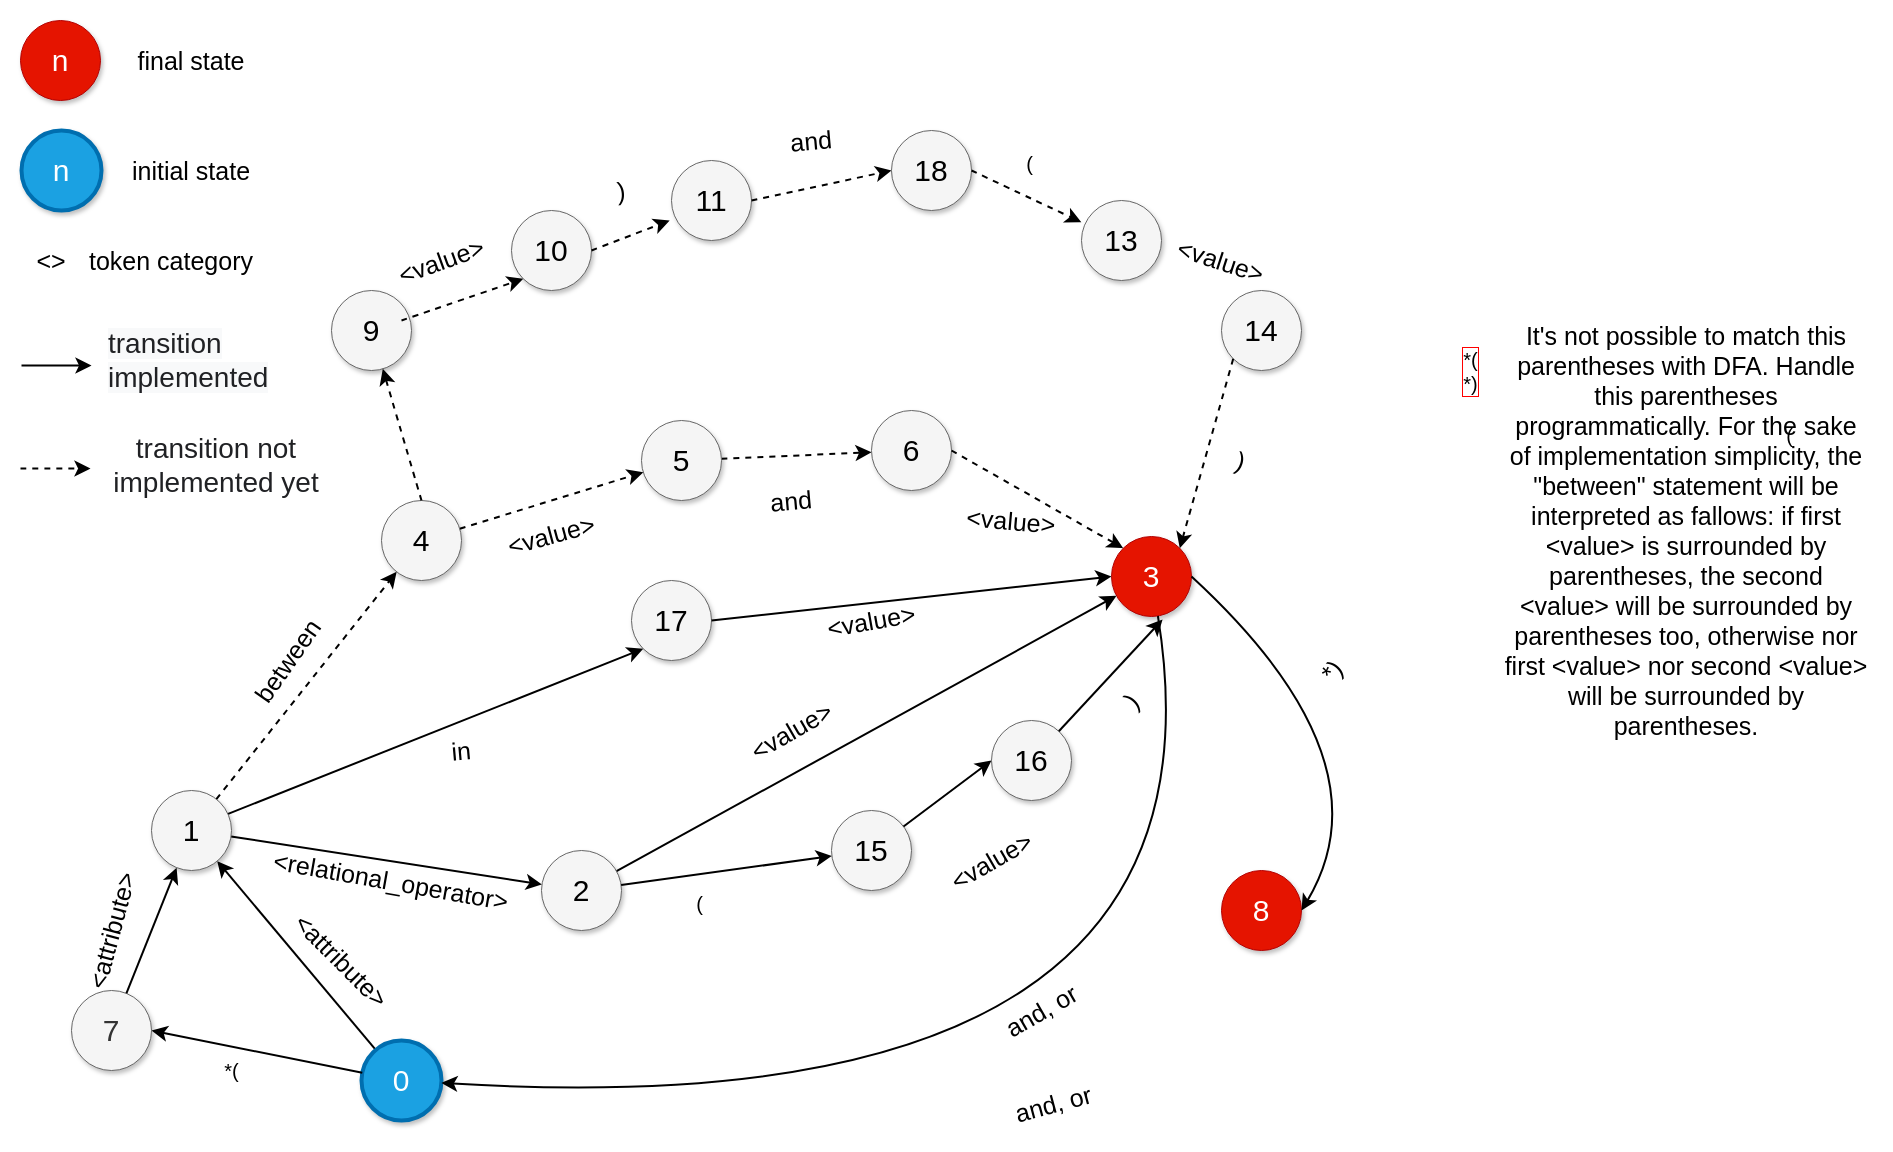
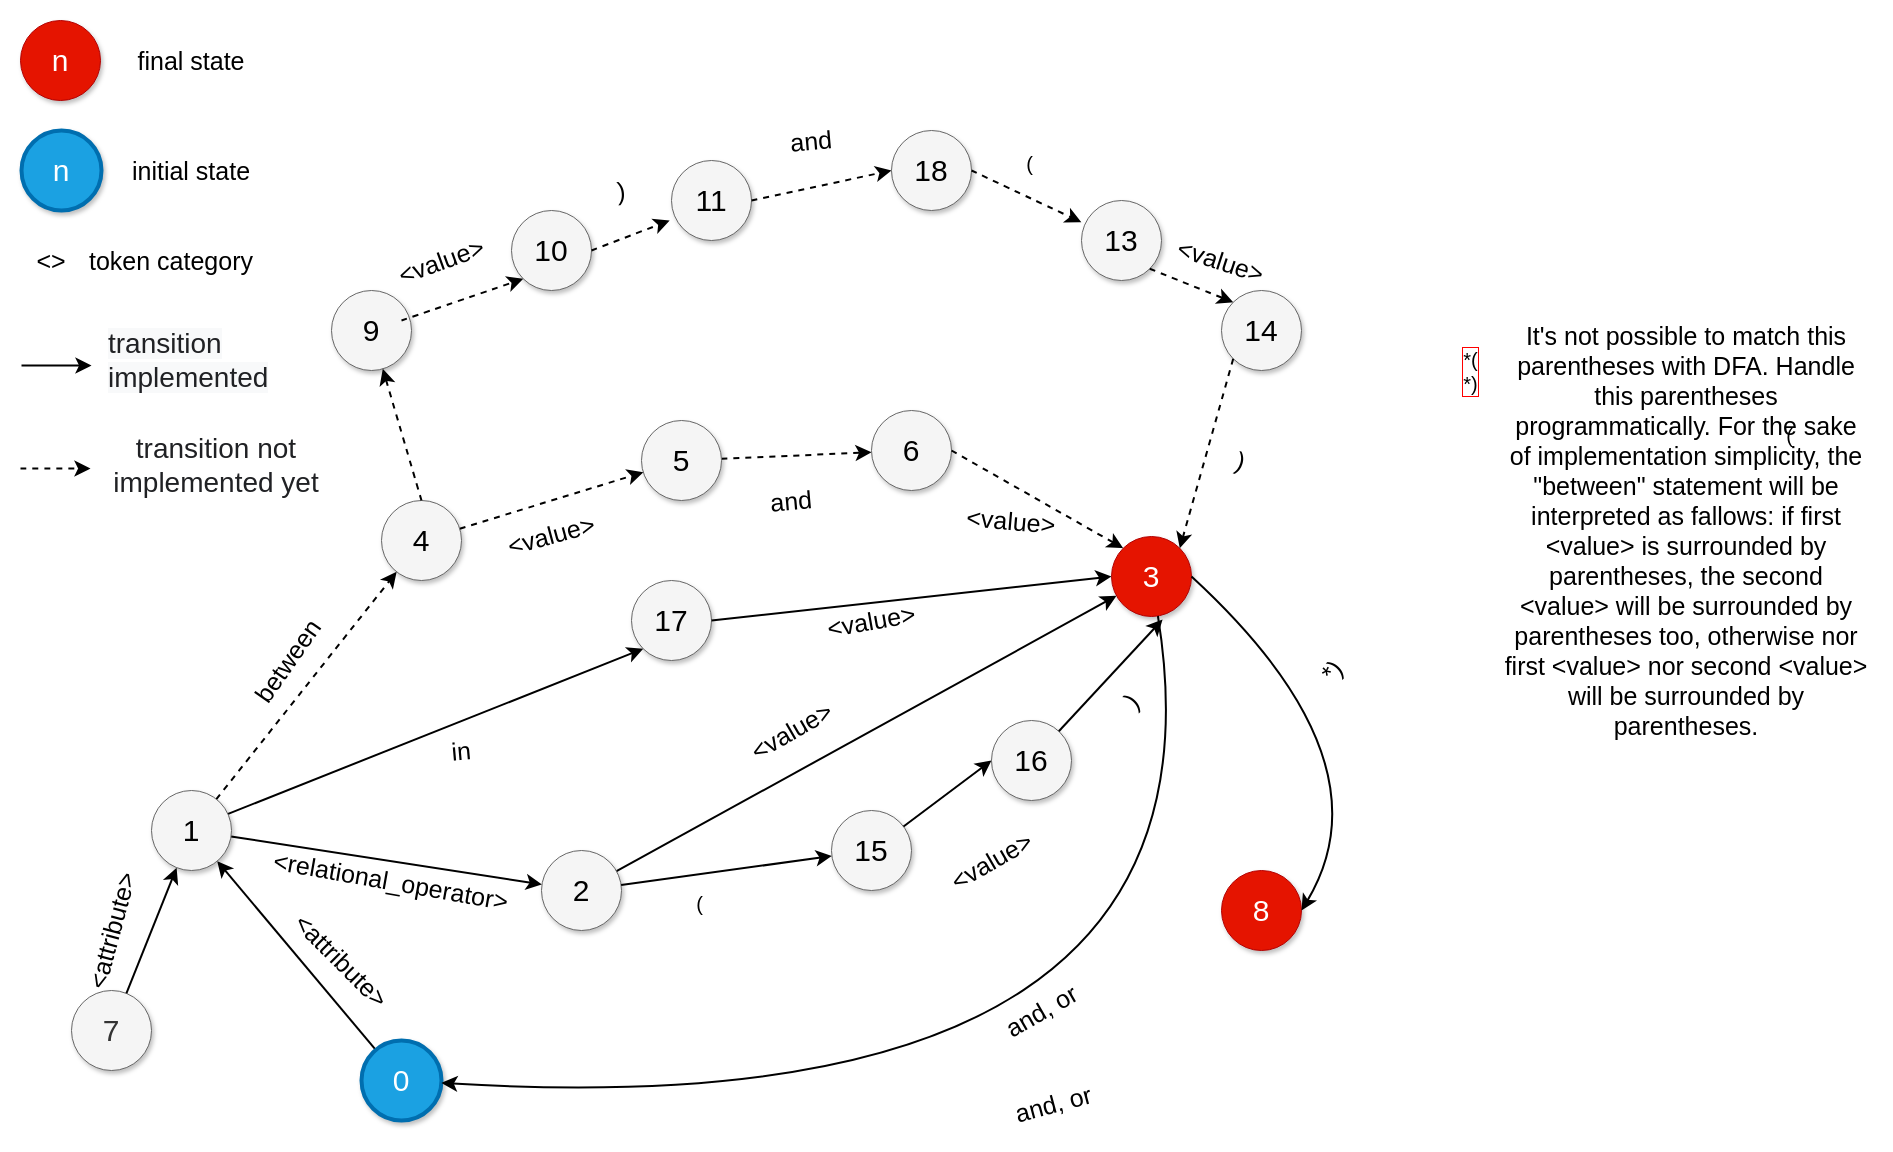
+ <mxCell id="42" style="edgeStyle=none;curved=1;html=1;startSize=10;endFill=1;endSize=10;strokeWidth=2;fontSize=12;entryX=0;entryY=0;entryDx=0;entryDy=0;exitX=1;exitY=1;exitDx=0;exitDy=0;dashed=1;" parent="1" source="35" target="36" edge="1"><mxGeometry relative="1" as="geometry"><mxPoint x="960.997" y="347.583" as="sourcePoint" /><mxPoint x="1067.858" y="299.996" as="targetPoint" /></mxGeometry></mxCell>
- <mxCell id="18" style="edgeStyle=none;curved=1;html=1;startSize=10;endArrow=classic;endFill=1;endSize=10;strokeColor=#000000;strokeWidth=2;fontSize=12;entryX=1;entryY=0.5;entryDx=0;entryDy=0;" parent="1" source="3" target="17" edge="1"><mxGeometry relative="1" as="geometry"><mxPoint x="-69" y="960" as="sourcePoint" /><mxPoint x="151" y="960" as="targetPoint" /></mxGeometry></mxCell>
- <mxCell id="19" value="*(" style="text;html=1;resizable=0;points=[];align=center;verticalAlign=middle;labelBackgroundColor=none;fontSize=20;" parent="18" vertex="1" connectable="0"><mxGeometry x="0.255" y="-5" relative="1" as="geometry"><mxPoint x="-0.36" y="29.03" as="offset" /></mxGeometry></mxCell>
